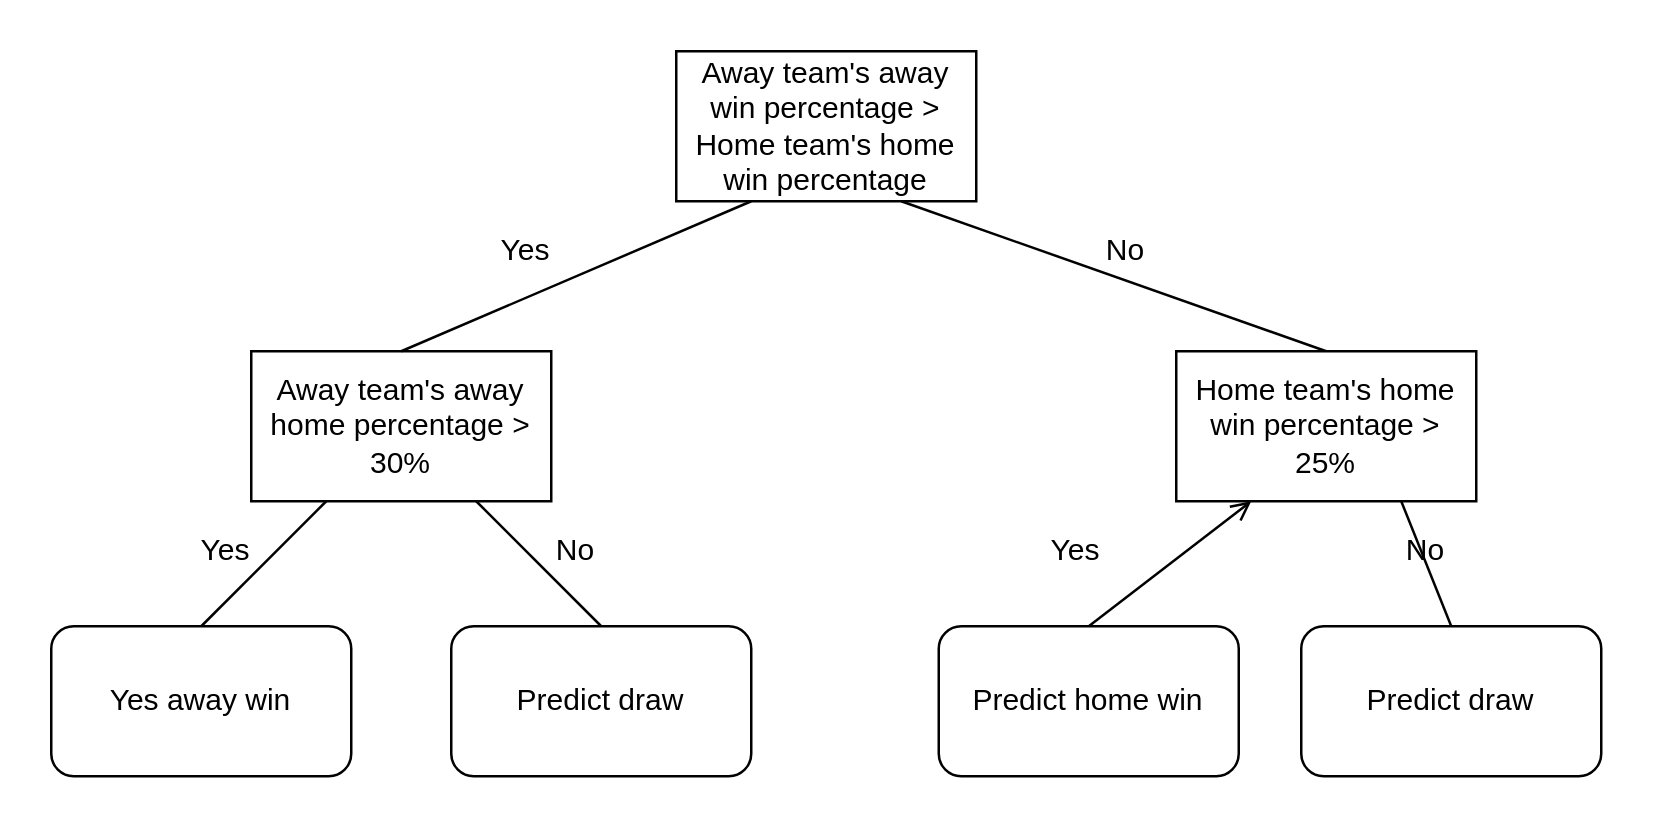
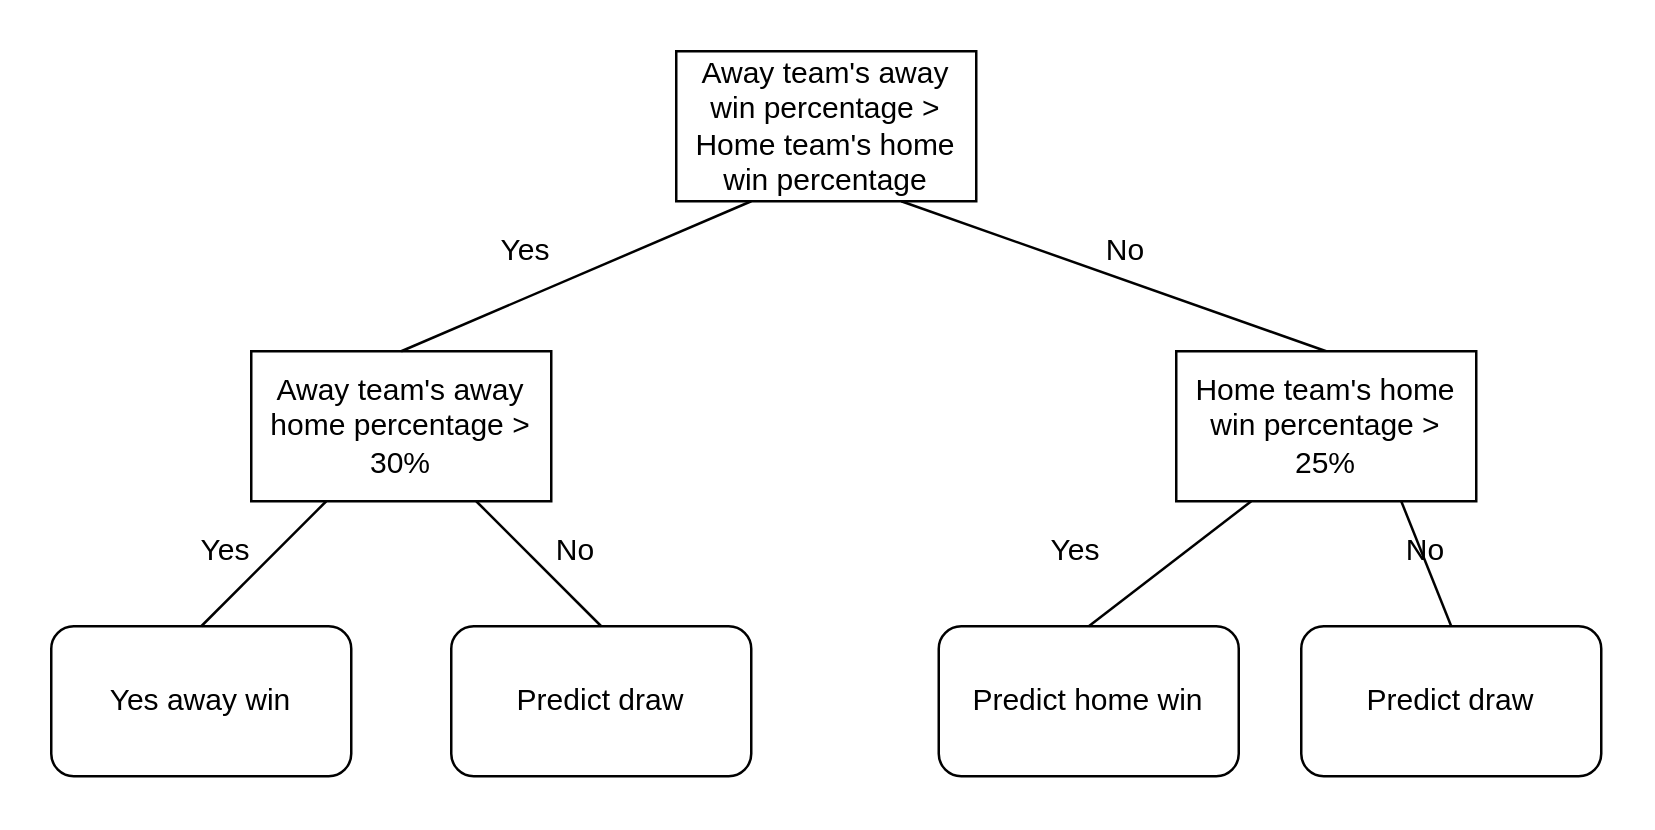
- <mxCell id="9" value="" style="endArrow=open;html=1;entryX=0.25;entryY=1;entryDx=0;entryDy=0;exitX=0.5;exitY=0;exitDx=0;exitDy=0;" edge="1" parent="1" source="6" target="5"><mxGeometry width="50" height="50" relative="1" as="geometry"><mxPoint x="360" y="260" as="sourcePoint" /><mxPoint x="410" y="210" as="targetPoint" /></mxGeometry></mxCell>
+ <mxCell id="9" value="" style="endArrow=none;html=1;entryX=0.25;entryY=1;entryDx=0;entryDy=0;exitX=0.5;exitY=0;exitDx=0;exitDy=0;" edge="1" parent="1" source="6" target="5"><mxGeometry width="50" height="50" relative="1" as="geometry"><mxPoint x="360" y="260" as="sourcePoint" /><mxPoint x="410" y="210" as="targetPoint" /></mxGeometry></mxCell>
